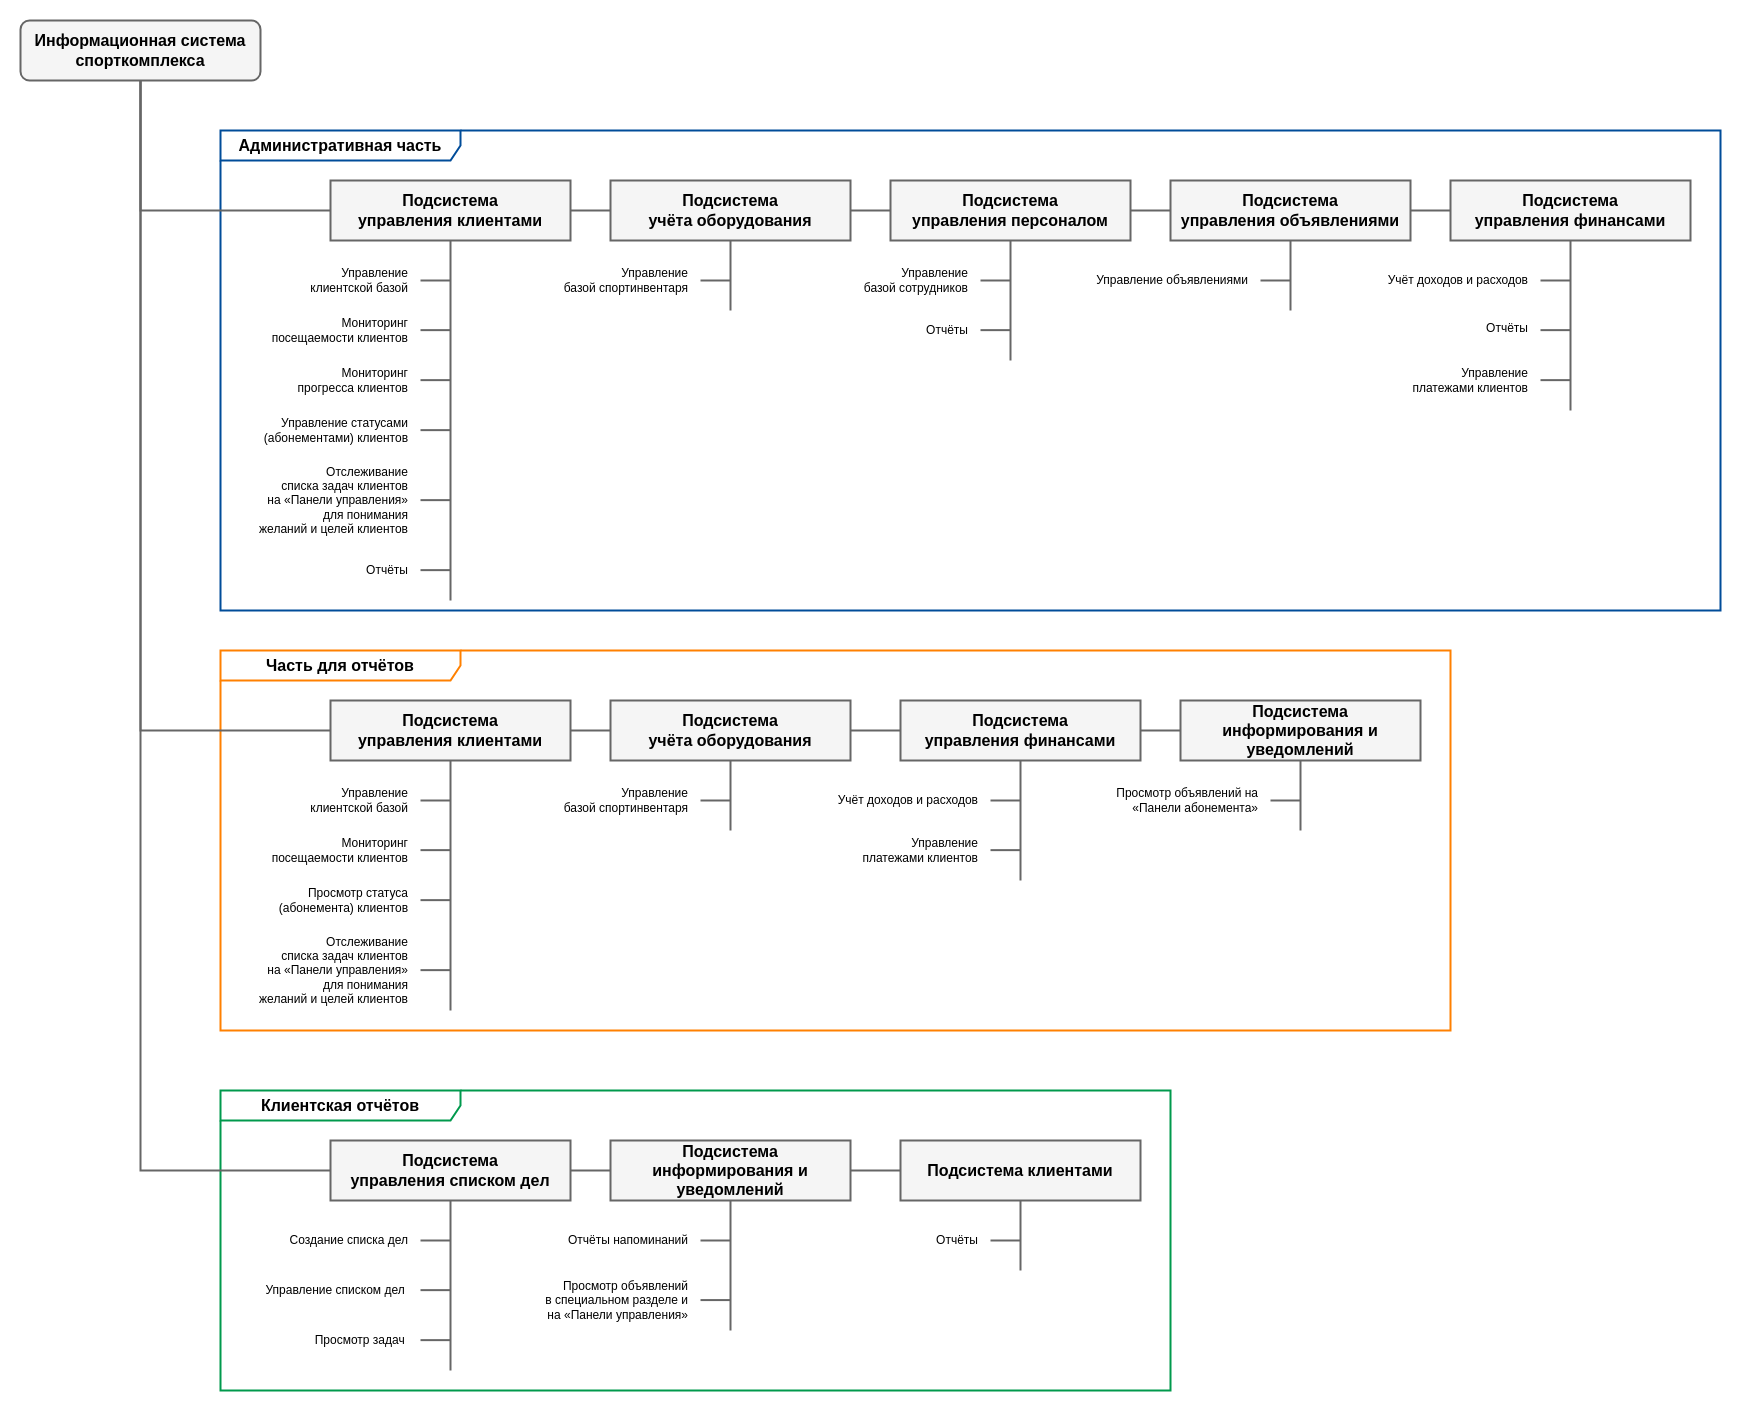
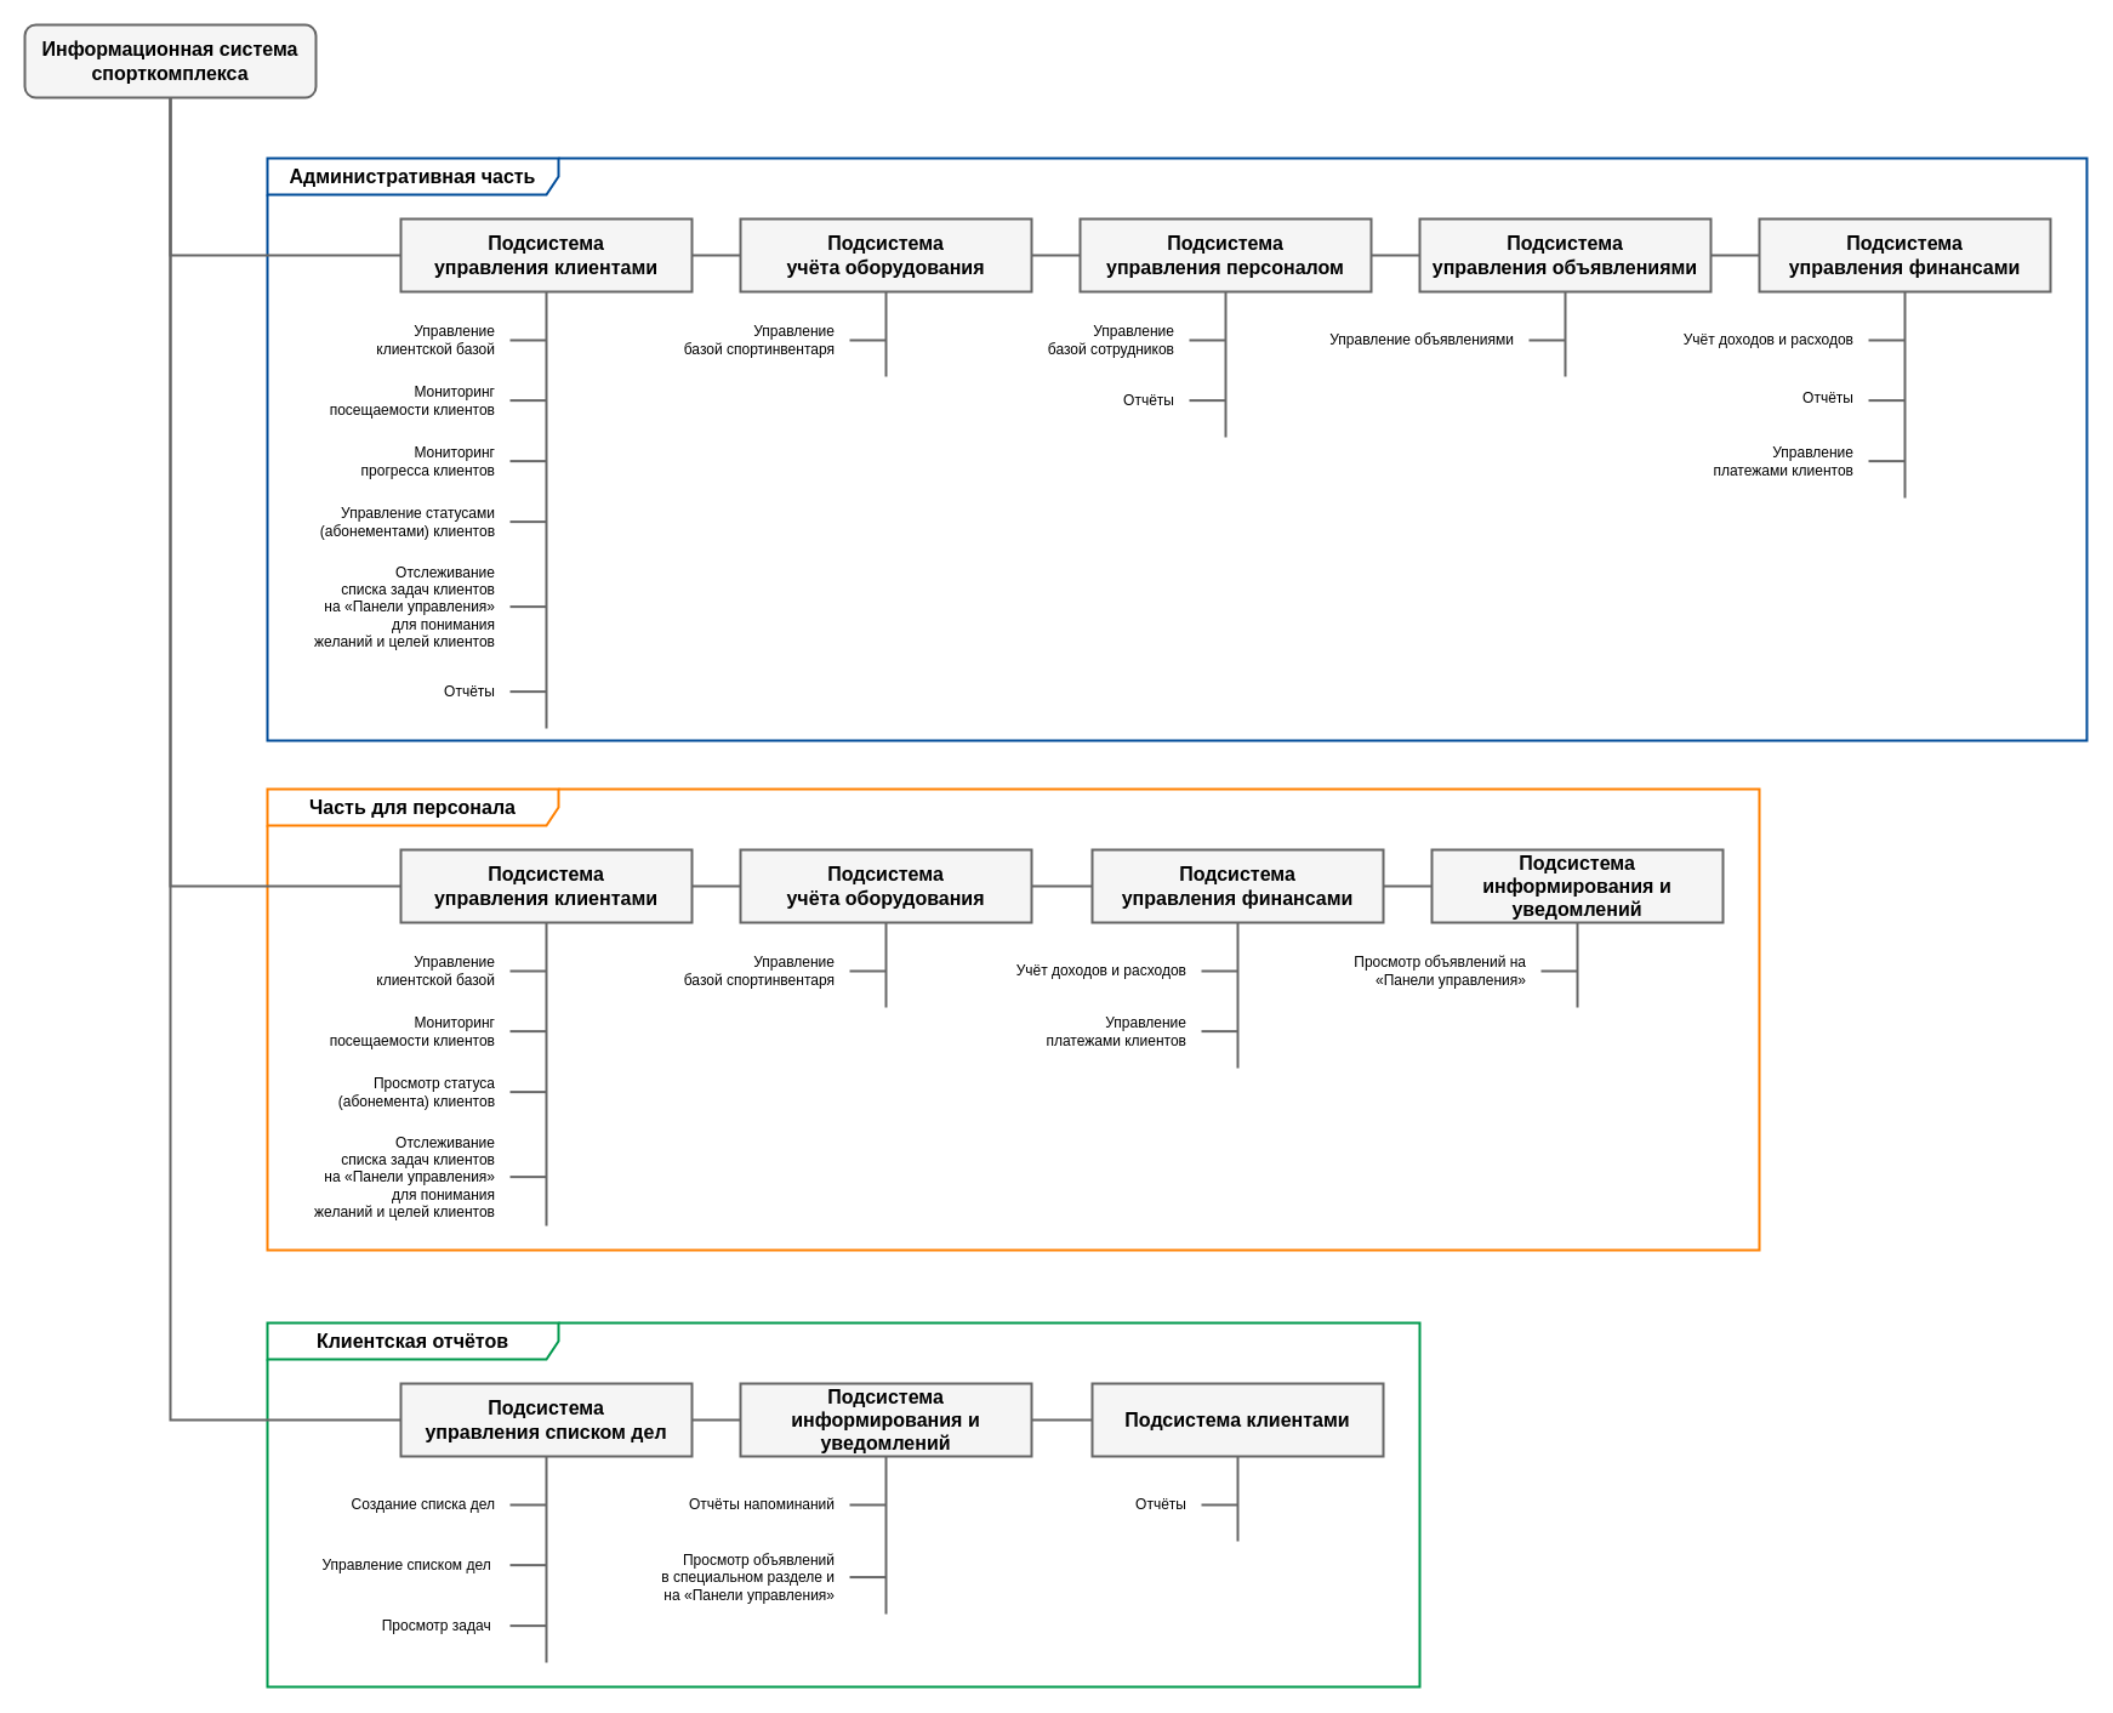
- <mxCell id="60" value="Часть для отчётов" style="shape=umlFrame;whiteSpace=wrap;html=1;pointerEvents=0;width=240;height=30;strokeWidth=2;strokeColor=#FF8000;fontSize=16;fontStyle=1;movable=1;resizable=1;rotatable=1;deletable=1;editable=1;locked=0;connectable=1;" vertex="1" parent="1"><mxGeometry x="220" y="650" width="1230" height="380" as="geometry" /></mxCell>
+ <mxCell id="60" value="Часть для персонала" style="shape=umlFrame;whiteSpace=wrap;html=1;pointerEvents=0;width=240;height=30;strokeWidth=2;strokeColor=#FF8000;fontSize=16;fontStyle=1;movable=1;resizable=1;rotatable=1;deletable=1;editable=1;locked=0;connectable=1;" vertex="1" parent="1"><mxGeometry x="220" y="650" width="1230" height="380" as="geometry" /></mxCell>
- <mxCell id="63" value="Просмотр объявлений на «Панели абонемента»" style="text;html=1;strokeColor=none;fillColor=none;align=right;verticalAlign=middle;whiteSpace=wrap;rounded=0;" vertex="1" parent="1"><mxGeometry x="1100" y="780" width="160" height="40" as="geometry" /></mxCell>
+ <mxCell id="63" value="Просмотр объявлений на «Панели управления»" style="text;html=1;strokeColor=none;fillColor=none;align=right;verticalAlign=middle;whiteSpace=wrap;rounded=0;" vertex="1" parent="1"><mxGeometry x="1100" y="780" width="160" height="40" as="geometry" /></mxCell>
